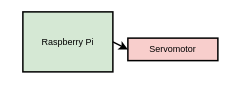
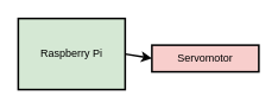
- <mxCell id="2" value="Raspberry Pi" style="rounded=0;whiteSpace=wrap;html=1;fillColor=#d5e8d4;strokeColor=#000000;strokeWidth=2;" parent="1" vertex="1"><mxGeometry x="30" y="15" width="120" height="80" as="geometry" /></mxCell>
+ <mxCell id="2" value="Raspberry Pi" style="rounded=0;whiteSpace=wrap;html=1;fillColor=#d5e8d4;strokeColor=#000000;strokeWidth=2;" parent="1" vertex="1"><mxGeometry x="20" y="20" width="120" height="80" as="geometry" /></mxCell>
